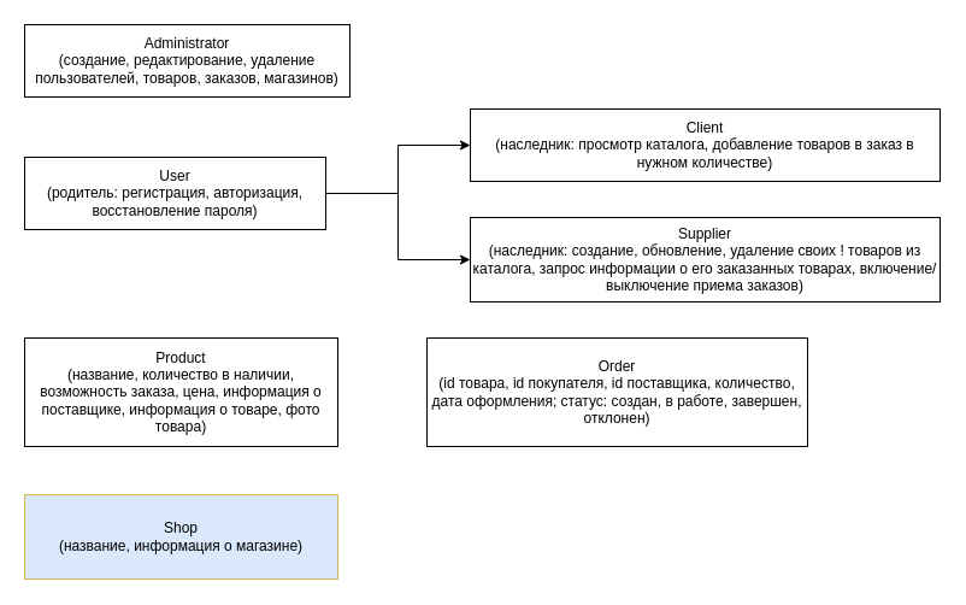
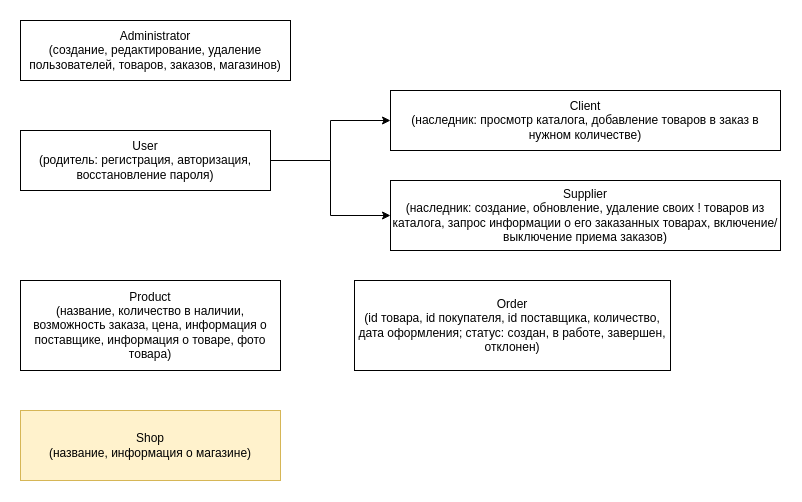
- <mxCell id="9" value="Shop&lt;div&gt;(название, информация о магазине)&lt;/div&gt;" style="rounded=0;whiteSpace=wrap;html=1;fillColor=#dae8fc;strokeColor=#d6b656;" vertex="1" parent="1"><mxGeometry x="20" y="410" width="260" height="70" as="geometry" /></mxCell>
+ <mxCell id="9" value="Shop&lt;div&gt;(название, информация о магазине)&lt;/div&gt;" style="rounded=0;whiteSpace=wrap;html=1;fillColor=#fff2cc;strokeColor=#d6b656;" vertex="1" parent="1"><mxGeometry x="20" y="410" width="260" height="70" as="geometry" /></mxCell>
